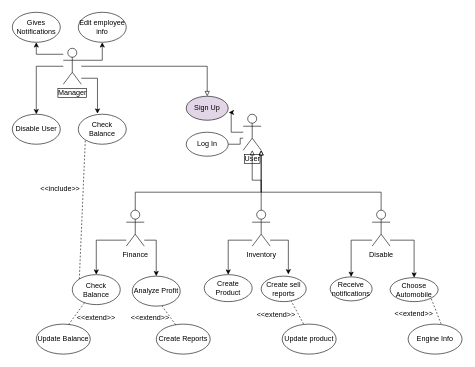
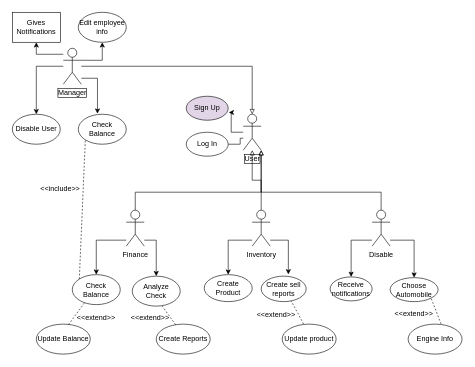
- <mxCell id="13" value="Gives Notifications" style="ellipse;whiteSpace=wrap;html=1;" parent="1" vertex="1"><mxGeometry x="20" y="20" width="80" height="50" as="geometry" /></mxCell>
+ <mxCell id="13" value="Gives Notifications" style="whiteSpace=wrap;html=1;rounded=0;" parent="1" vertex="1"><mxGeometry x="20" y="20" width="80" height="50" as="geometry" /></mxCell>
- <mxCell id="5" style="edgeStyle=orthogonalEdgeStyle;rounded=0;orthogonalLoop=1;jettySize=auto;html=1;endArrow=block;endFill=0;" parent="1" source="10" target="16" edge="1"><mxGeometry relative="1" as="geometry" /></mxCell>
+ <mxCell id="5" style="edgeStyle=orthogonalEdgeStyle;rounded=0;orthogonalLoop=1;jettySize=auto;html=1;endArrow=block;endFill=0;" parent="1" source="10" target="4" edge="1"><mxGeometry relative="1" as="geometry" /></mxCell>
- <mxCell id="31" value="Analyze Profit" style="ellipse;whiteSpace=wrap;html=1;labelBorderColor=none;" parent="1" vertex="1"><mxGeometry x="220" y="460" width="80" height="50" as="geometry" /></mxCell>
+ <mxCell id="31" value="Analyze Check" style="ellipse;whiteSpace=wrap;html=1;labelBorderColor=none;" parent="1" vertex="1"><mxGeometry x="220" y="460" width="80" height="50" as="geometry" /></mxCell>
